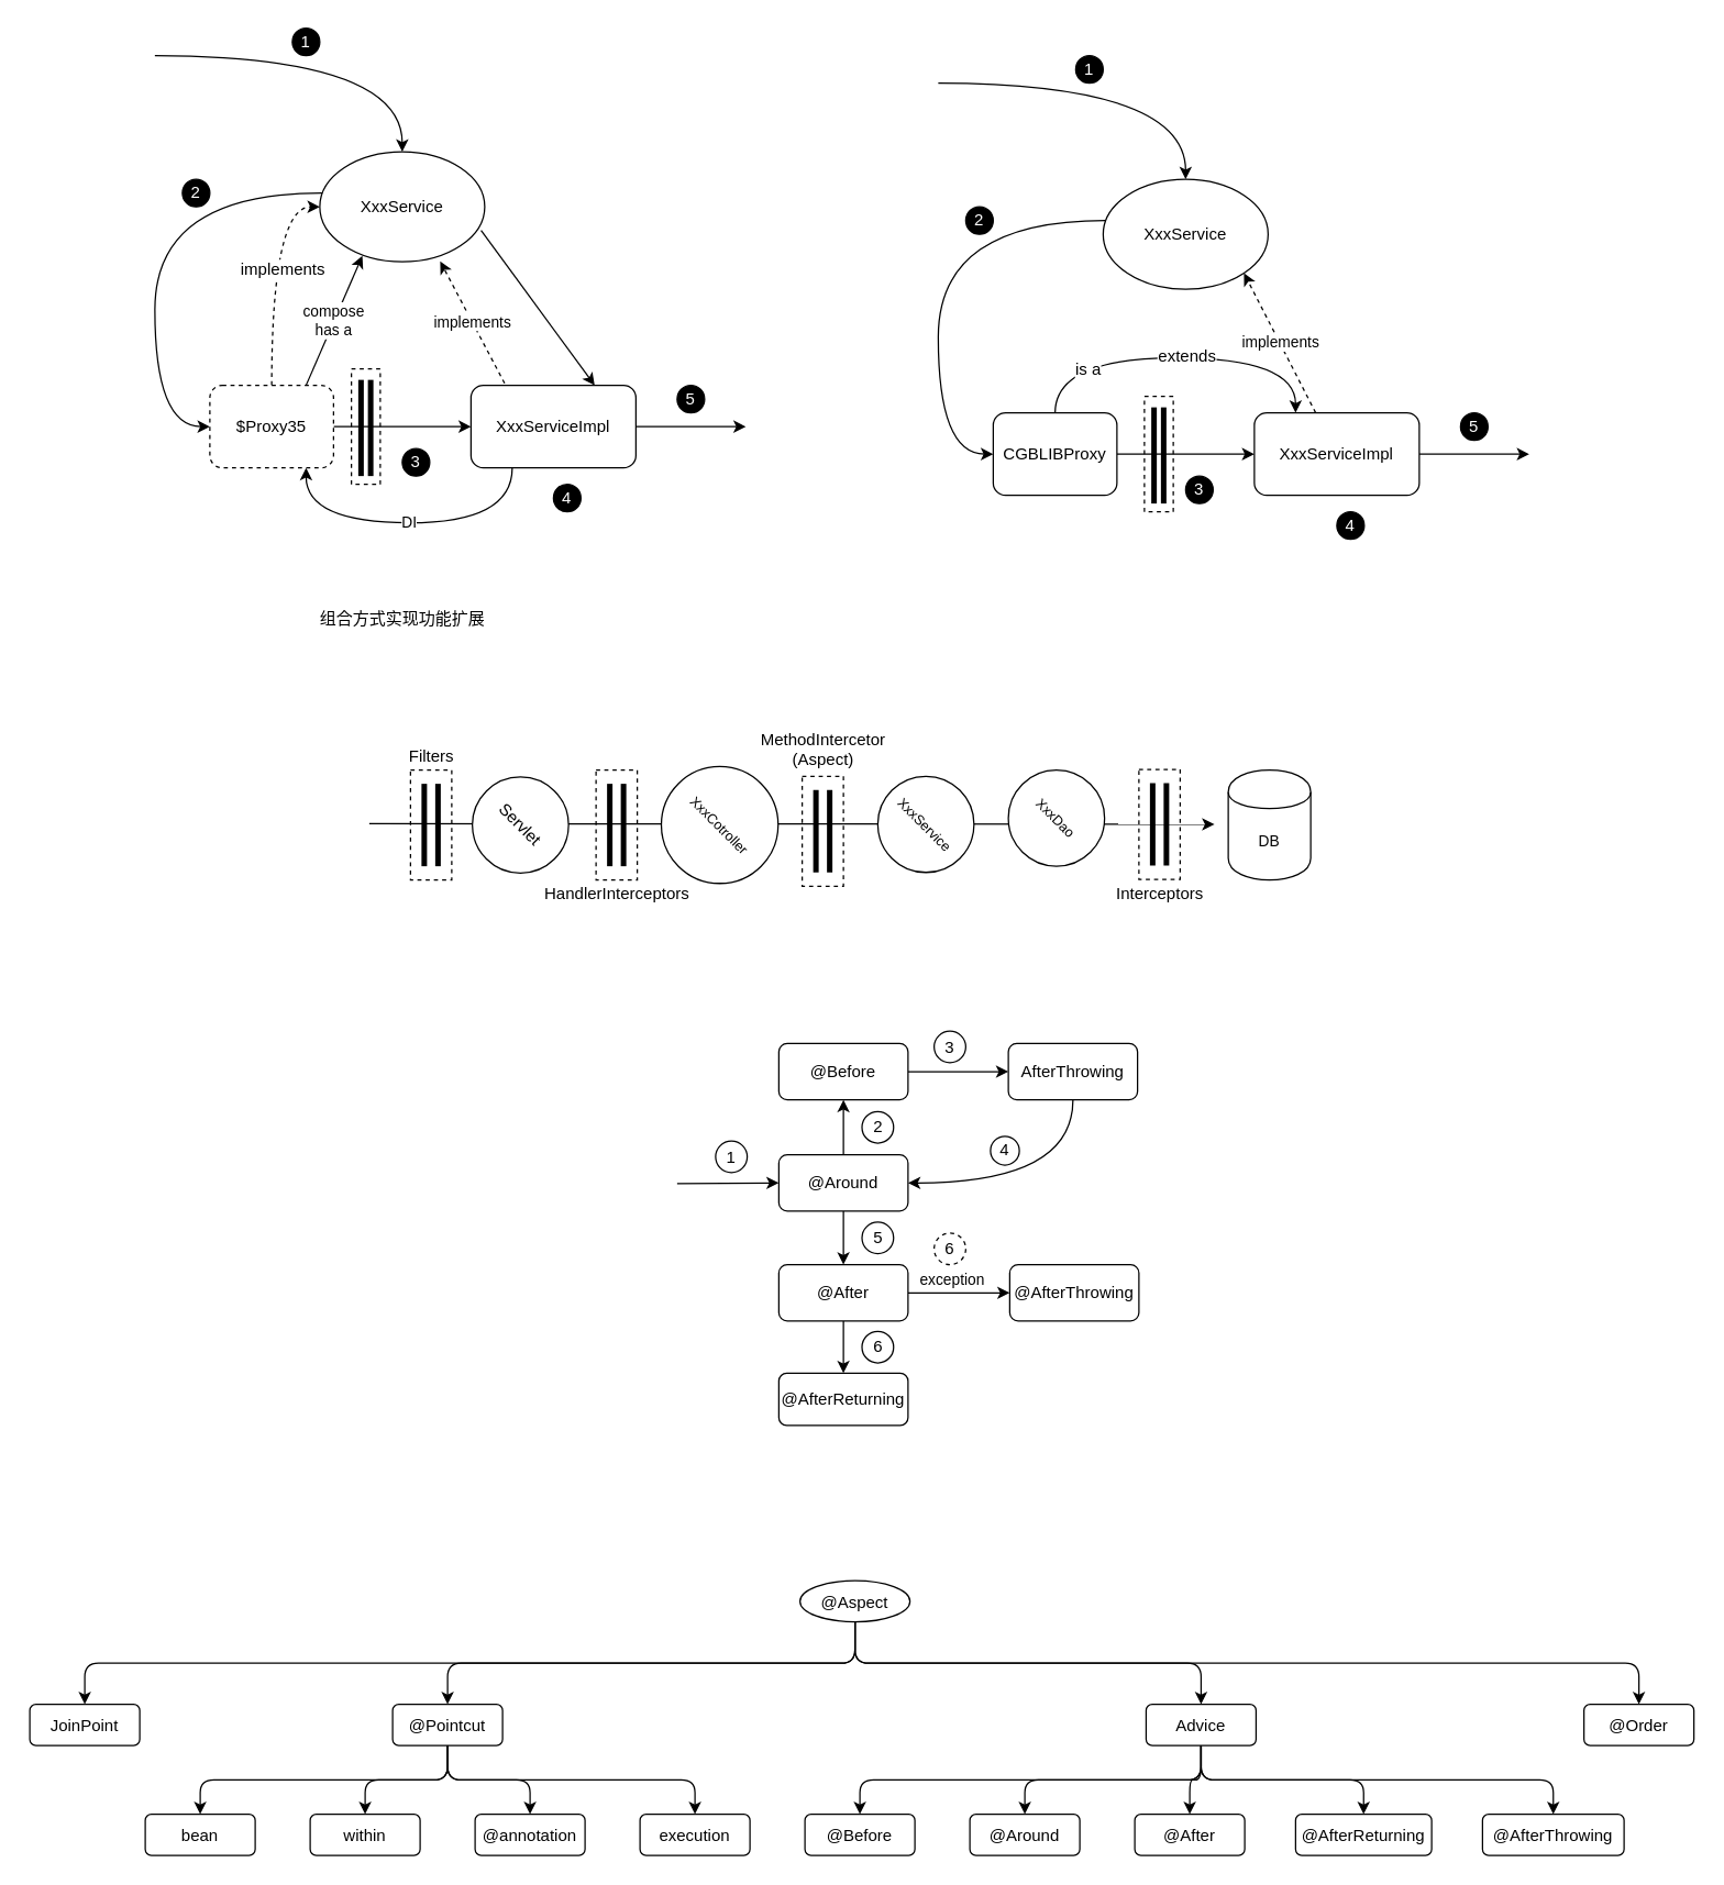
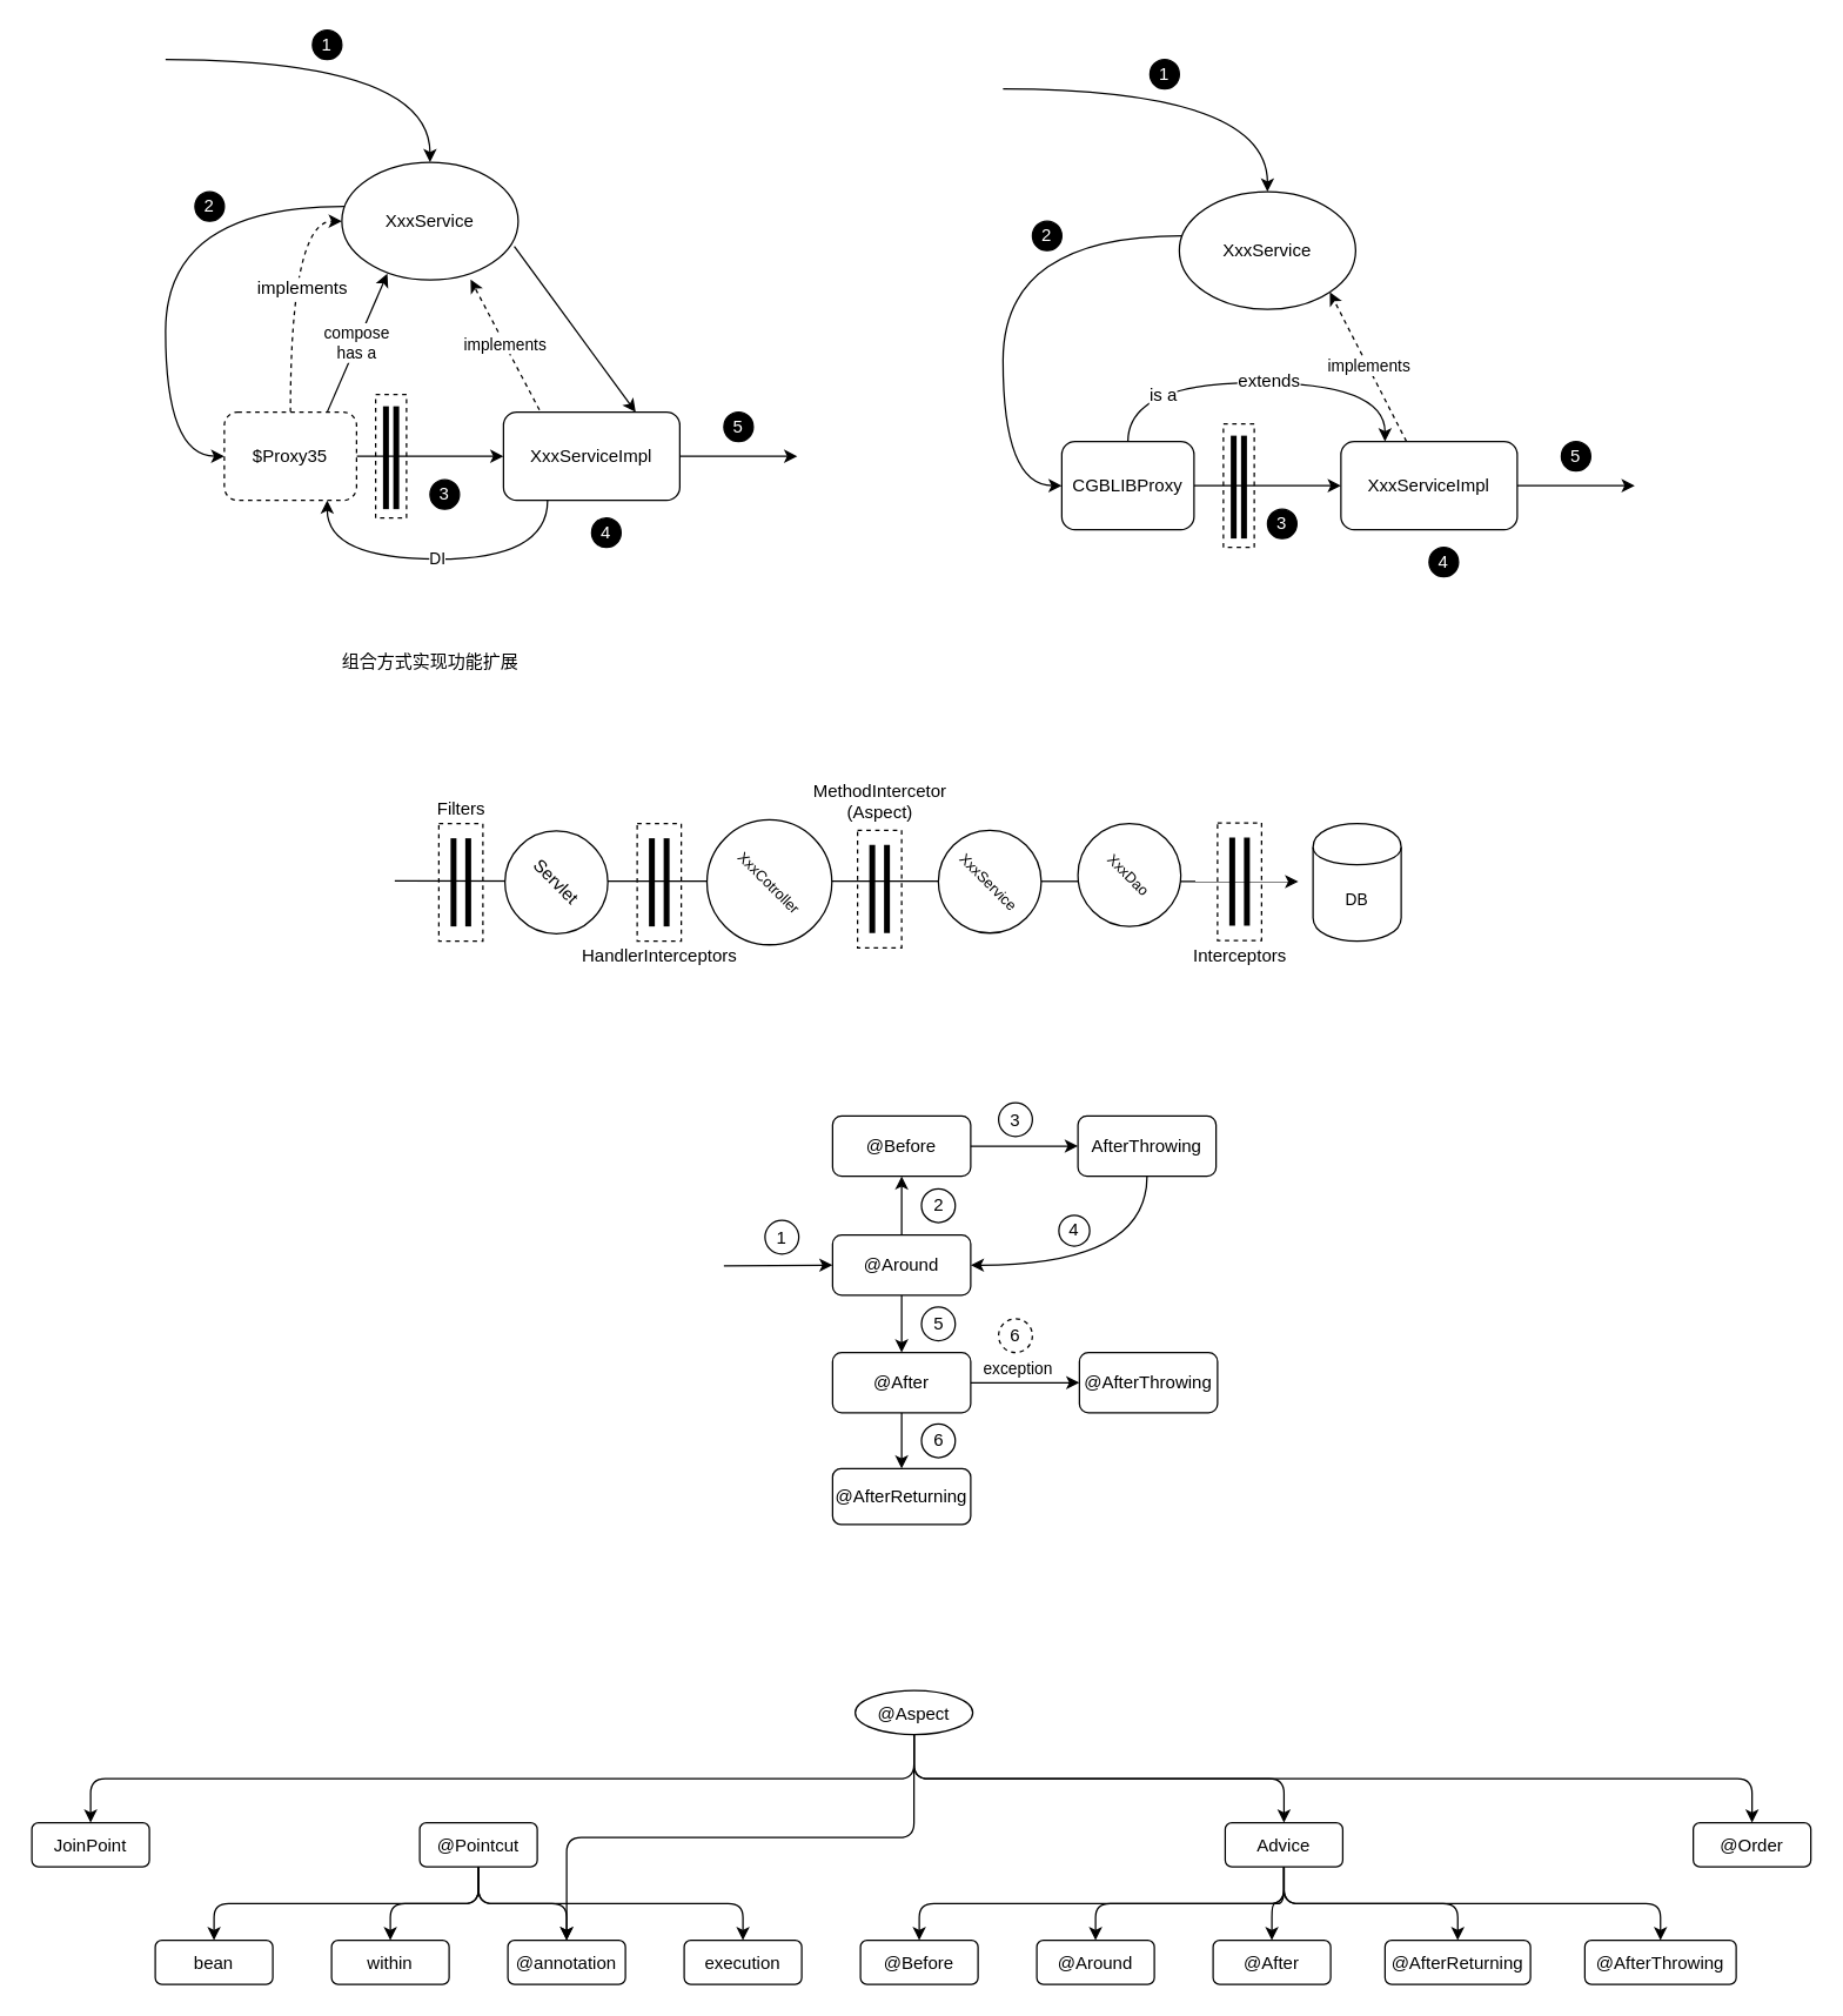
- <mxCell id="88" value="" style="edgeStyle=elbowEdgeStyle;elbow=vertical;" edge="1" source="84" target="87" parent="1"><mxGeometry relative="1" as="geometry" /></mxCell>
+ <mxCell id="88" value="" style="edgeStyle=elbowEdgeStyle;elbow=vertical;" edge="1" source="84" target="107" parent="1"><mxGeometry relative="1" as="geometry" /></mxCell>
